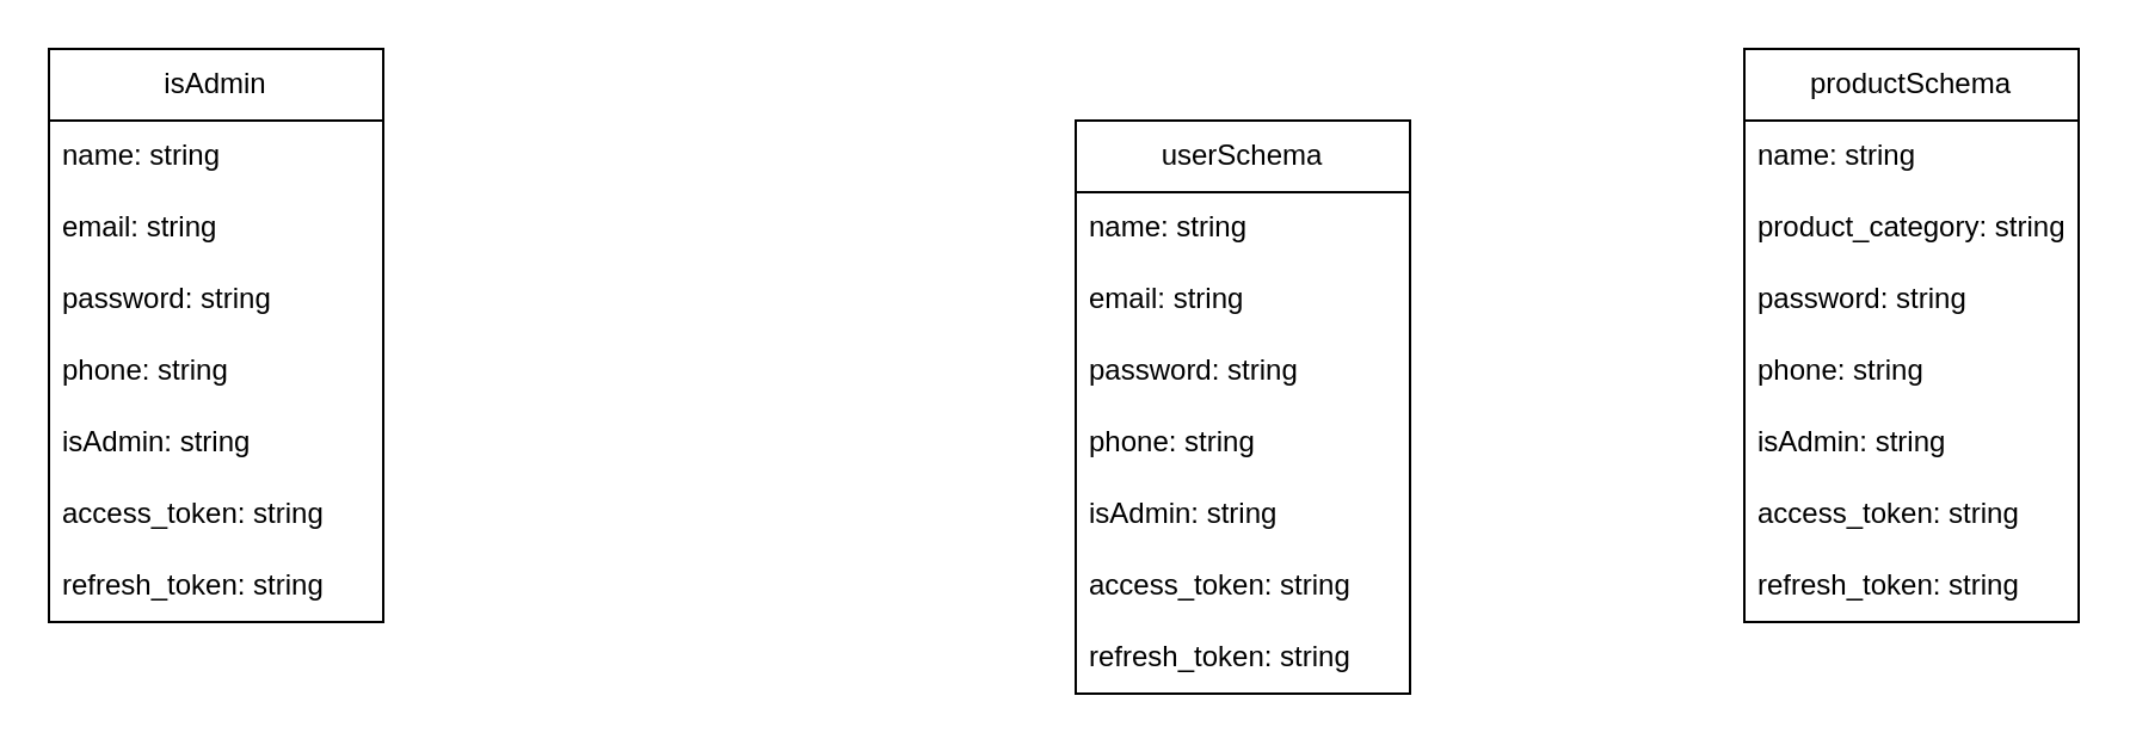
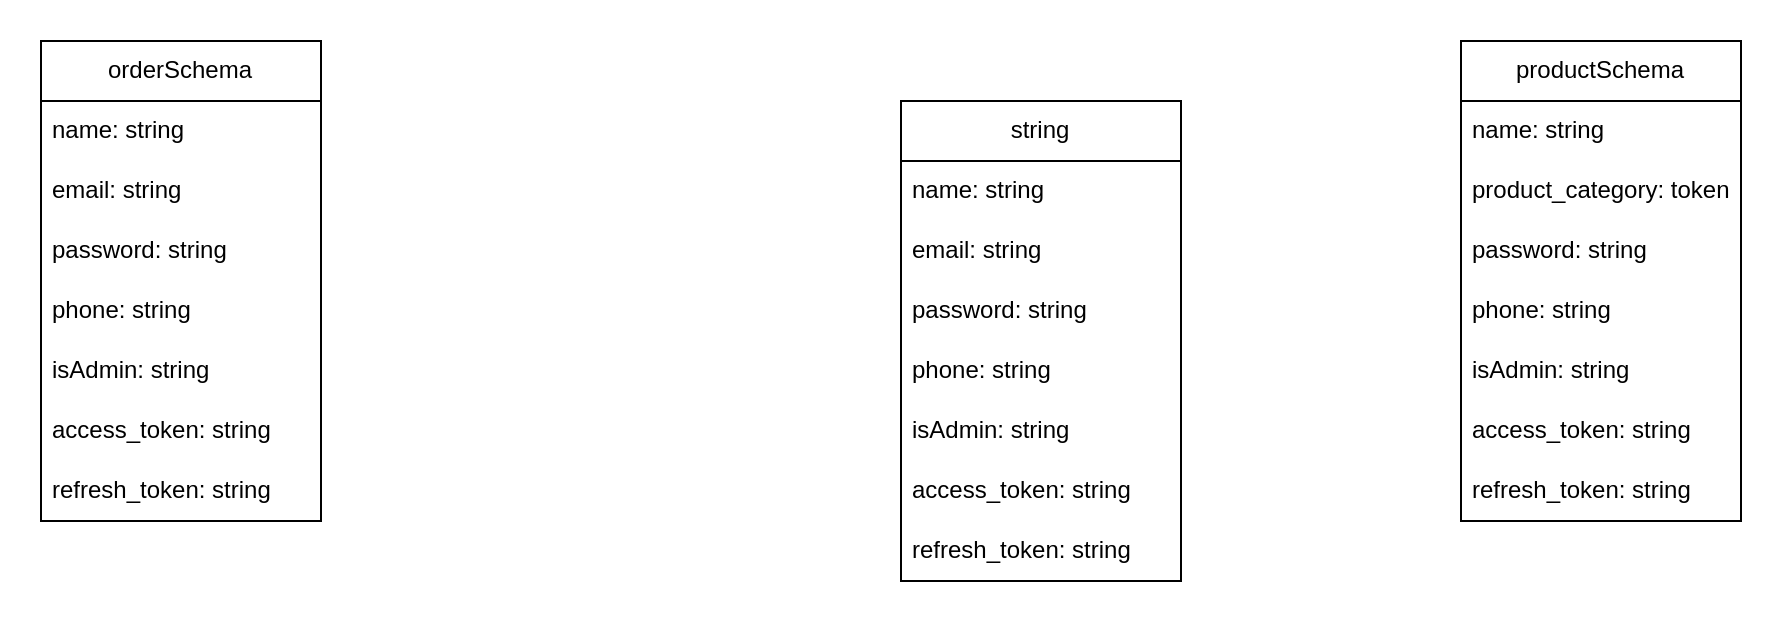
- <mxCell id="18" value="isAdmin" style="swimlane;fontStyle=0;childLayout=stackLayout;horizontal=1;startSize=30;horizontalStack=0;resizeParent=1;resizeParentMax=0;resizeLast=0;collapsible=1;marginBottom=0;whiteSpace=wrap;html=1;" vertex="1" parent="1"><mxGeometry x="20" y="20" width="140" height="240" as="geometry" /></mxCell>
+ <mxCell id="18" value="orderSchema" style="swimlane;fontStyle=0;childLayout=stackLayout;horizontal=1;startSize=30;horizontalStack=0;resizeParent=1;resizeParentMax=0;resizeLast=0;collapsible=1;marginBottom=0;whiteSpace=wrap;html=1;" vertex="1" parent="1"><mxGeometry x="20" y="20" width="140" height="240" as="geometry" /></mxCell>
- <mxCell id="2" value="userSchema" style="swimlane;fontStyle=0;childLayout=stackLayout;horizontal=1;startSize=30;horizontalStack=0;resizeParent=1;resizeParentMax=0;resizeLast=0;collapsible=1;marginBottom=0;whiteSpace=wrap;html=1;" vertex="1" parent="1"><mxGeometry x="450" y="50" width="140" height="240" as="geometry" /></mxCell>
+ <mxCell id="2" value="string" style="swimlane;fontStyle=0;childLayout=stackLayout;horizontal=1;startSize=30;horizontalStack=0;resizeParent=1;resizeParentMax=0;resizeLast=0;collapsible=1;marginBottom=0;whiteSpace=wrap;html=1;" vertex="1" parent="1"><mxGeometry x="450" y="50" width="140" height="240" as="geometry" /></mxCell>
- <mxCell id="12" value="product_category: string" style="text;strokeColor=none;fillColor=none;align=left;verticalAlign=middle;spacingLeft=4;spacingRight=4;overflow=hidden;points=[[0,0.5],[1,0.5]];portConstraint=eastwest;rotatable=0;whiteSpace=wrap;html=1;" vertex="1" parent="10"><mxGeometry y="60" width="140" height="30" as="geometry" /></mxCell>
+ <mxCell id="12" value="product_category: token" style="text;strokeColor=none;fillColor=none;align=left;verticalAlign=middle;spacingLeft=4;spacingRight=4;overflow=hidden;points=[[0,0.5],[1,0.5]];portConstraint=eastwest;rotatable=0;whiteSpace=wrap;html=1;" vertex="1" parent="10"><mxGeometry y="60" width="140" height="30" as="geometry" /></mxCell>
